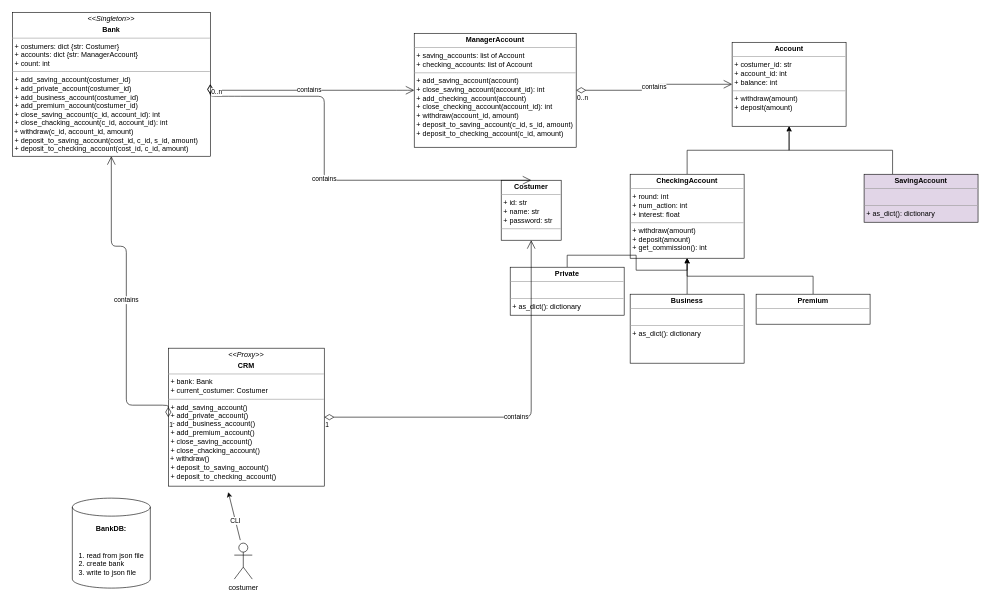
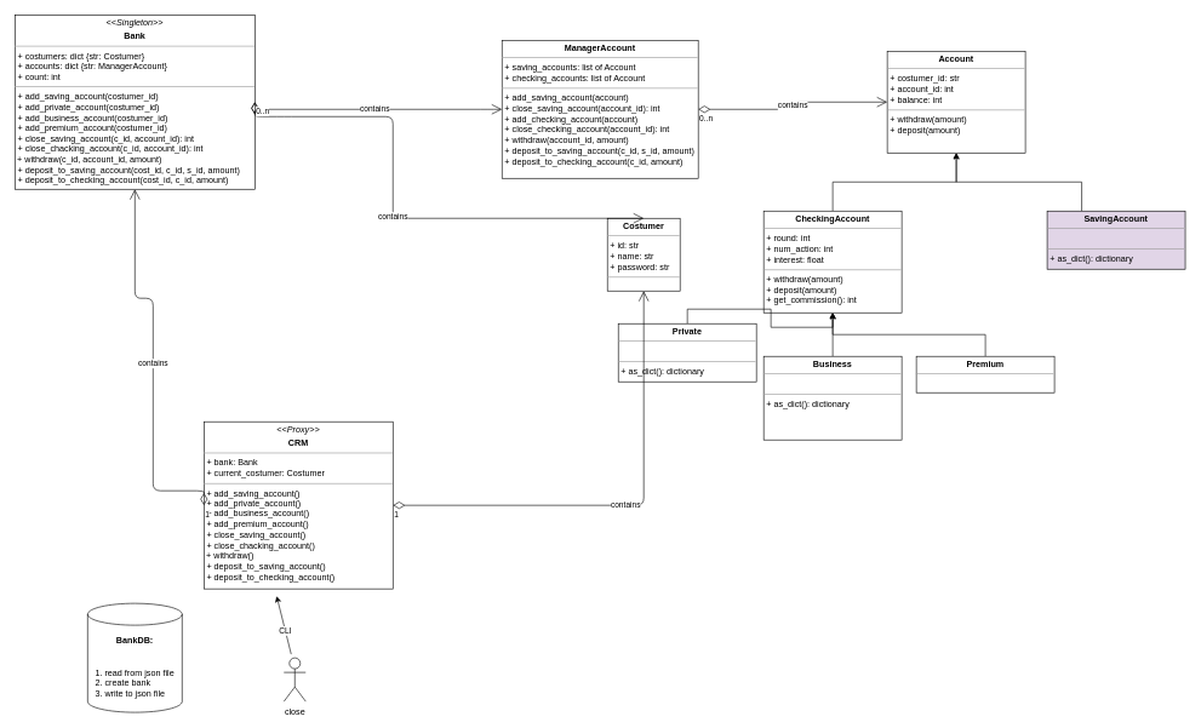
- <mxCell id="28" value="costumer" style="shape=umlActor;verticalLabelPosition=bottom;verticalAlign=top;html=1;outlineConnect=0;" vertex="1" parent="1"><mxGeometry x="390" y="905" width="30" height="60" as="geometry" /></mxCell>
+ <mxCell id="28" value="close" style="shape=umlActor;verticalLabelPosition=bottom;verticalAlign=top;html=1;outlineConnect=0;" vertex="1" parent="1"><mxGeometry x="390" y="905" width="30" height="60" as="geometry" /></mxCell>
